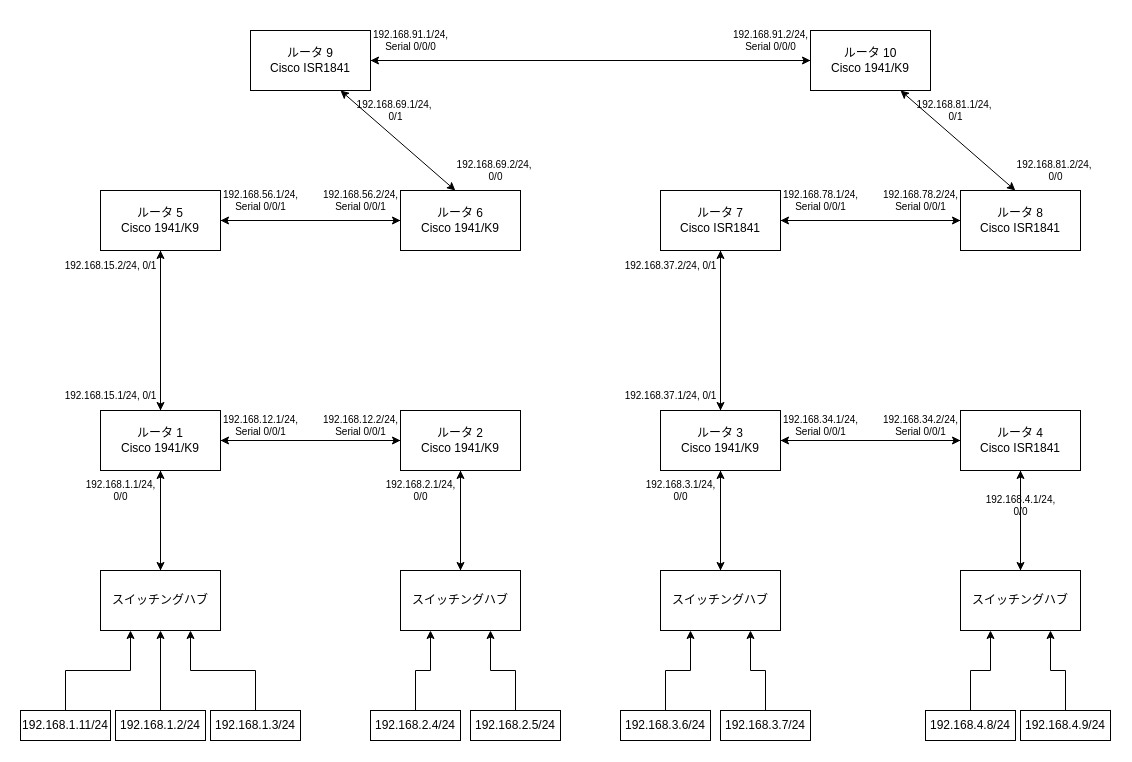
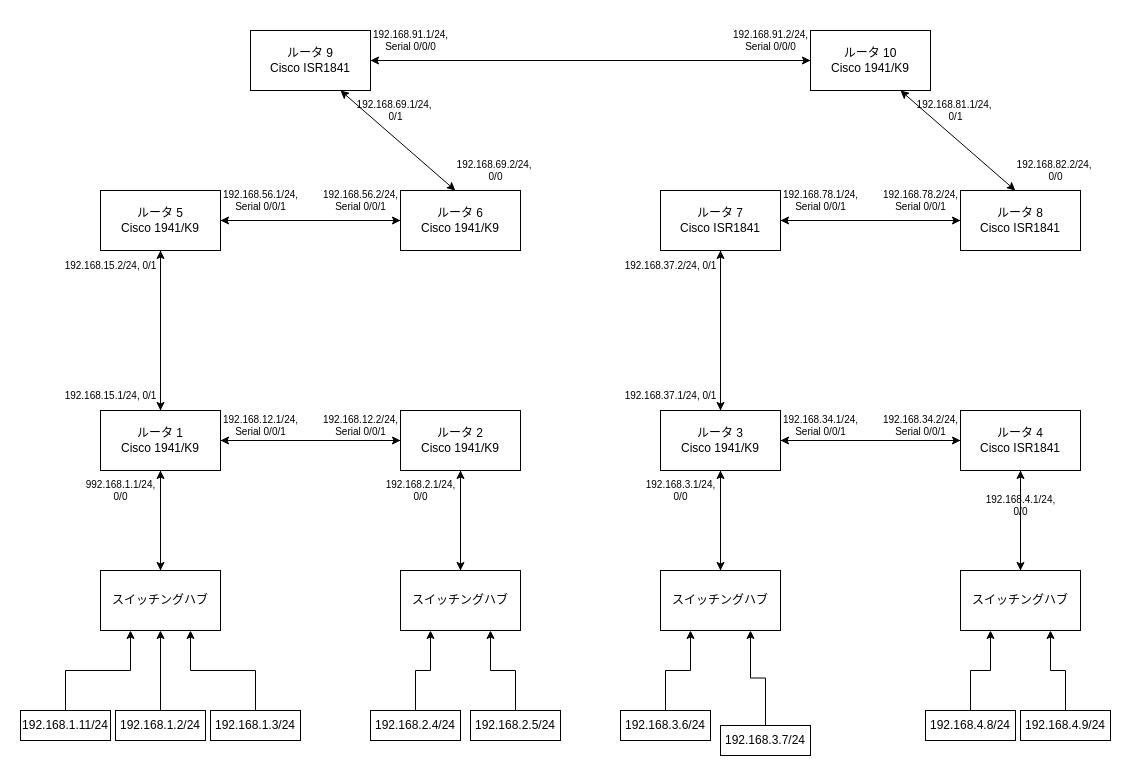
- <mxCell id="77" value="&lt;font&gt;192.168.81.2/24,&amp;nbsp;&lt;br&gt;0/0&lt;/font&gt;" style="text;html=1;align=center;verticalAlign=middle;resizable=0;points=[];autosize=1;strokeColor=none;fillColor=none;fontSize=10;" vertex="1" parent="1"><mxGeometry x="1005" y="150" width="100" height="40" as="geometry" /></mxCell>
+ <mxCell id="77" value="&lt;font&gt;192.168.82.2/24,&amp;nbsp;&lt;br&gt;0/0&lt;/font&gt;" style="text;html=1;align=center;verticalAlign=middle;resizable=0;points=[];autosize=1;strokeColor=none;fillColor=none;fontSize=10;" vertex="1" parent="1"><mxGeometry x="1005" y="150" width="100" height="40" as="geometry" /></mxCell>
- <mxCell id="31" value="&lt;font&gt;192.168.1.1/24,&lt;/font&gt;&lt;div&gt;&lt;font&gt;0/0&lt;/font&gt;&lt;/div&gt;" style="text;html=1;align=center;verticalAlign=middle;resizable=0;points=[];autosize=1;strokeColor=none;fillColor=none;fontSize=10;" vertex="1" parent="1"><mxGeometry x="75" y="470" width="90" height="40" as="geometry" /></mxCell>
+ <mxCell id="31" value="&lt;font&gt;992.168.1.1/24,&lt;/font&gt;&lt;div&gt;&lt;font&gt;0/0&lt;/font&gt;&lt;/div&gt;" style="text;html=1;align=center;verticalAlign=middle;resizable=0;points=[];autosize=1;strokeColor=none;fillColor=none;fontSize=10;" vertex="1" parent="1"><mxGeometry x="75" y="470" width="90" height="40" as="geometry" /></mxCell>
- <mxCell id="45" value="192.168.3.7/24" style="rounded=0;whiteSpace=wrap;html=1;" vertex="1" parent="1"><mxGeometry x="720" y="710" width="90" height="30" as="geometry" /></mxCell>
+ <mxCell id="45" value="192.168.3.7/24" style="rounded=0;whiteSpace=wrap;html=1;" vertex="1" parent="1"><mxGeometry x="720" y="725" width="90" height="30" as="geometry" /></mxCell>
